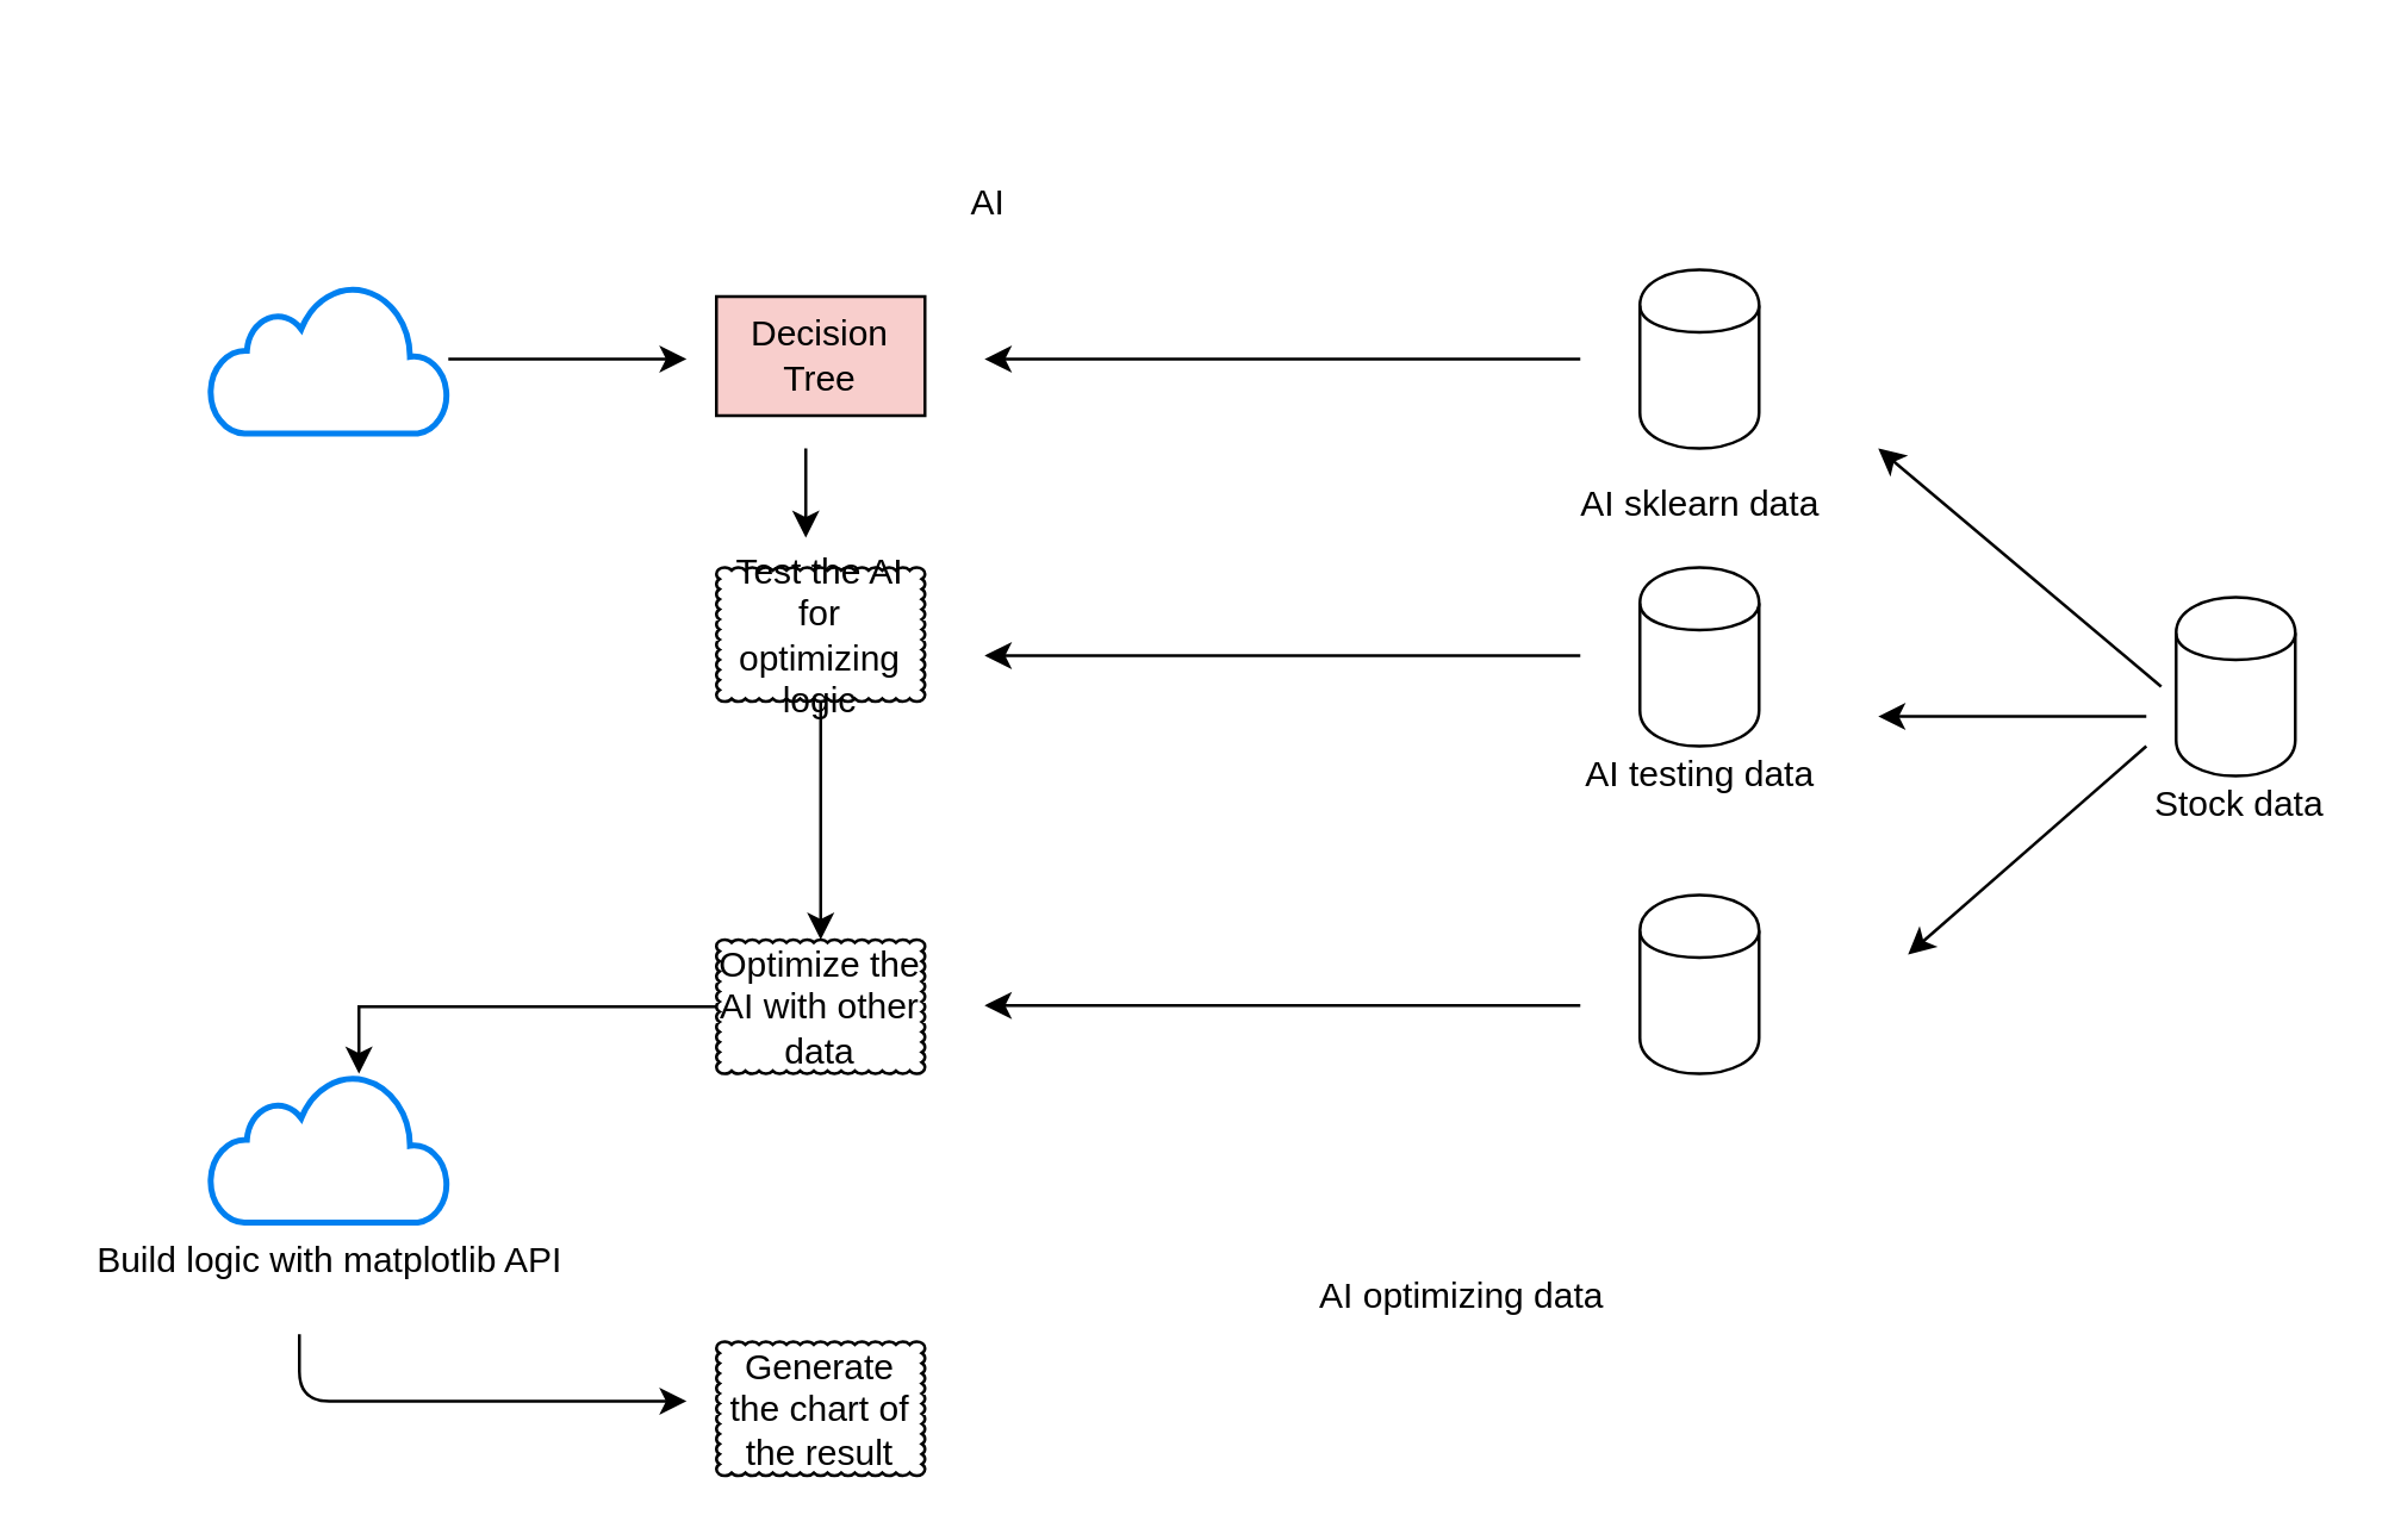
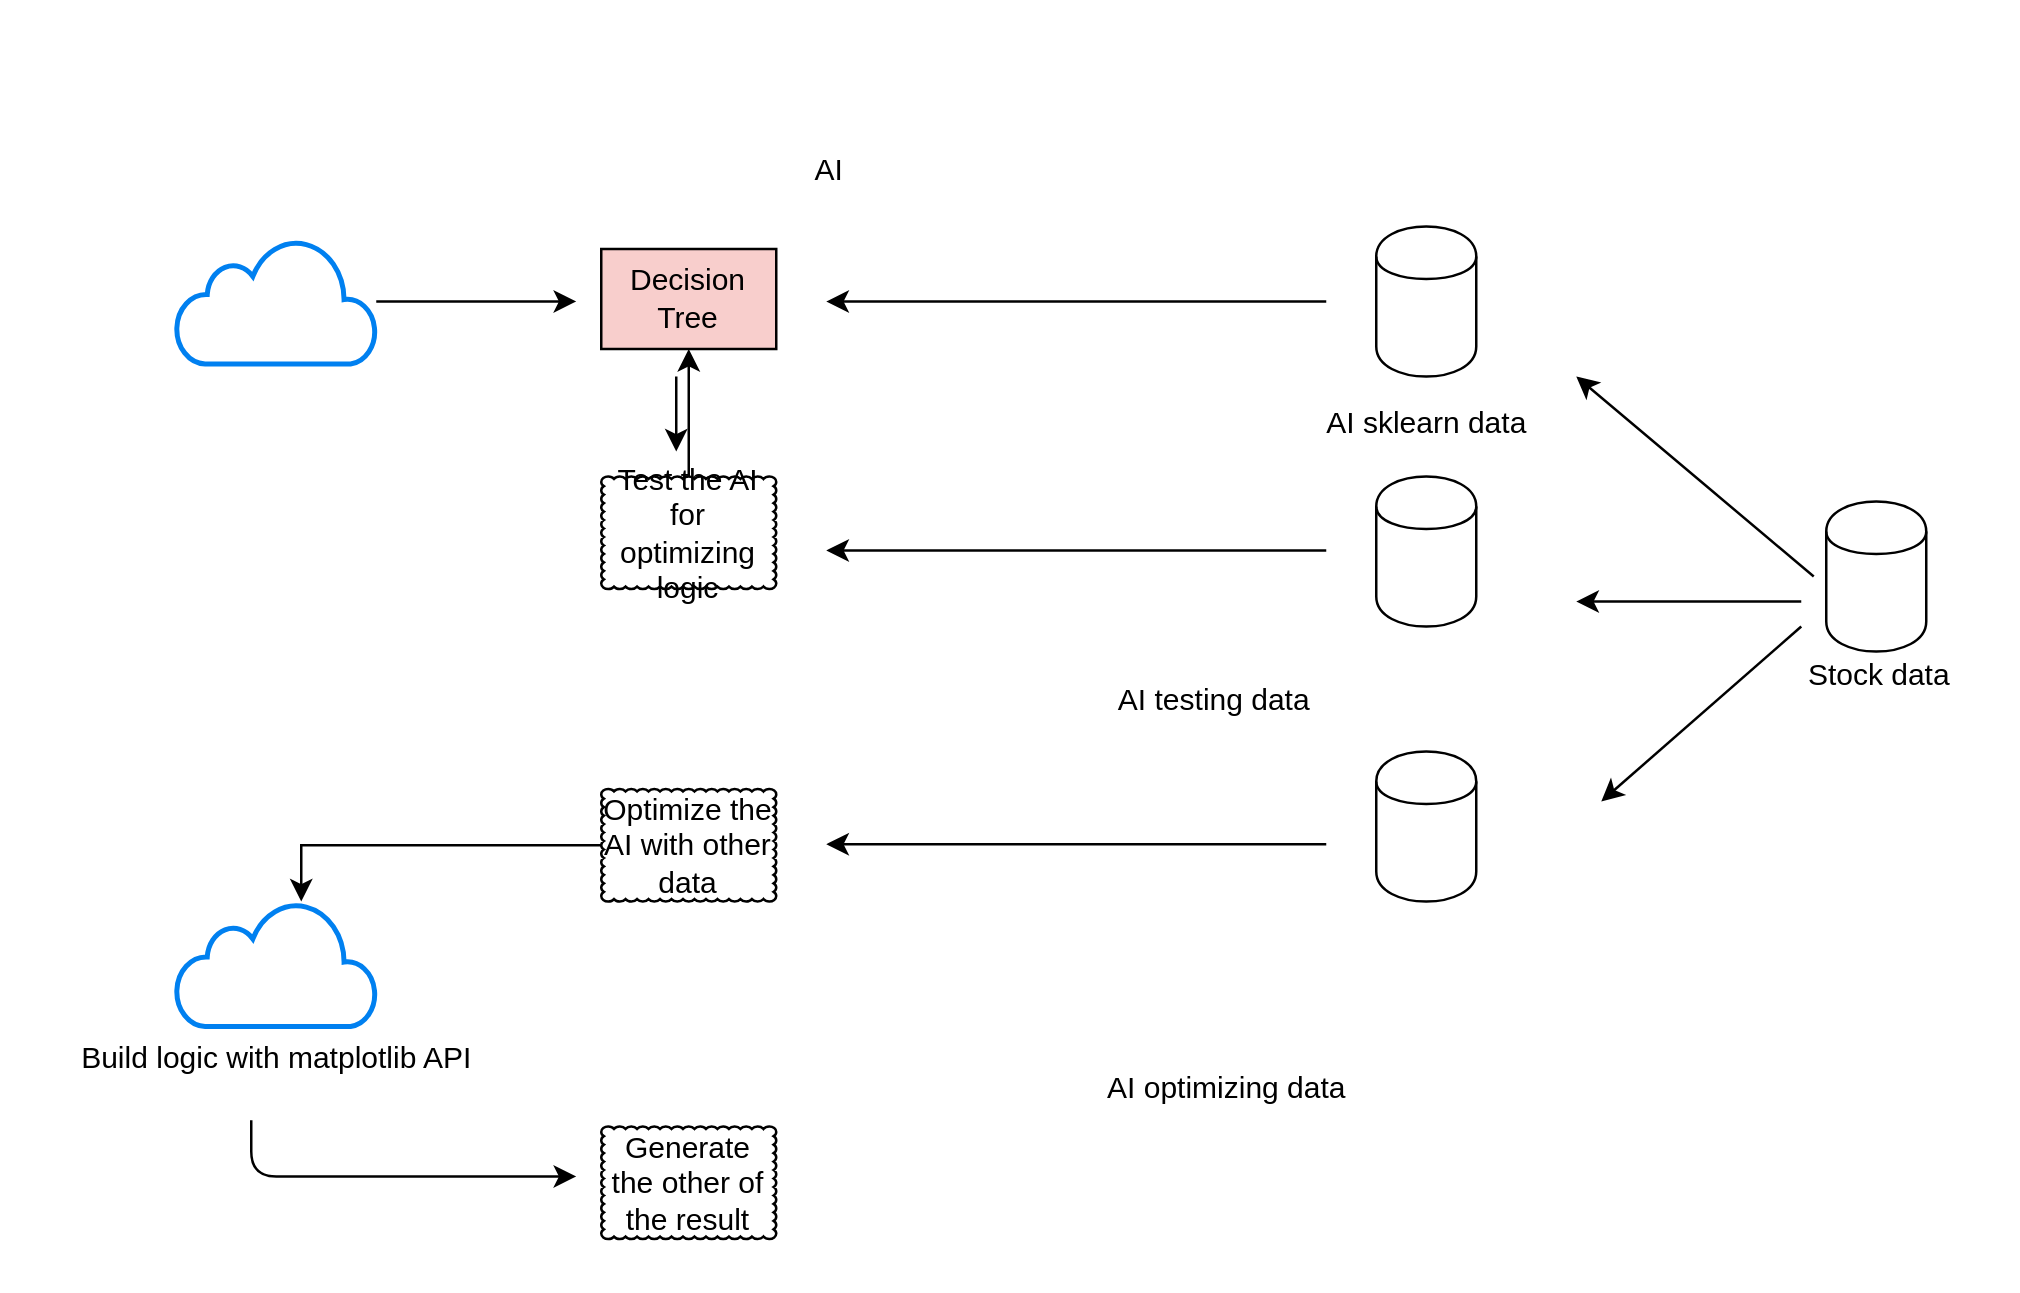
- <mxCell id="11" value="AI testing data" style="text;html=1;align=center;verticalAlign=middle;resizable=0;points=[];autosize=1;" vertex="1" parent="1"><mxGeometry x="525" y="250" width="90" height="20" as="geometry" /></mxCell>
+ <mxCell id="11" value="AI testing data" style="text;html=1;align=center;verticalAlign=middle;resizable=0;points=[];autosize=1;" vertex="1" parent="1"><mxGeometry x="440" y="270" width="90" height="20" as="geometry" /></mxCell>
- <mxCell id="19" value="" style="edgeStyle=orthogonalEdgeStyle;rounded=0;orthogonalLoop=1;jettySize=auto;html=1;" edge="1" parent="1" source="20" target="22"><mxGeometry relative="1" as="geometry" /></mxCell>
+ <mxCell id="19" value="" style="edgeStyle=orthogonalEdgeStyle;rounded=0;orthogonalLoop=1;jettySize=auto;html=1;" edge="1" parent="1" source="20" target="5"><mxGeometry relative="1" as="geometry" /></mxCell>
- <mxCell id="23" value="Generate the chart of the result" style="whiteSpace=wrap;html=1;shape=mxgraph.basic.cloud_rect" vertex="1" parent="1"><mxGeometry x="240" y="450" width="70" height="45" as="geometry" /></mxCell>
+ <mxCell id="23" value="Generate the other of the result" style="whiteSpace=wrap;html=1;shape=mxgraph.basic.cloud_rect" vertex="1" parent="1"><mxGeometry x="240" y="450" width="70" height="45" as="geometry" /></mxCell>
